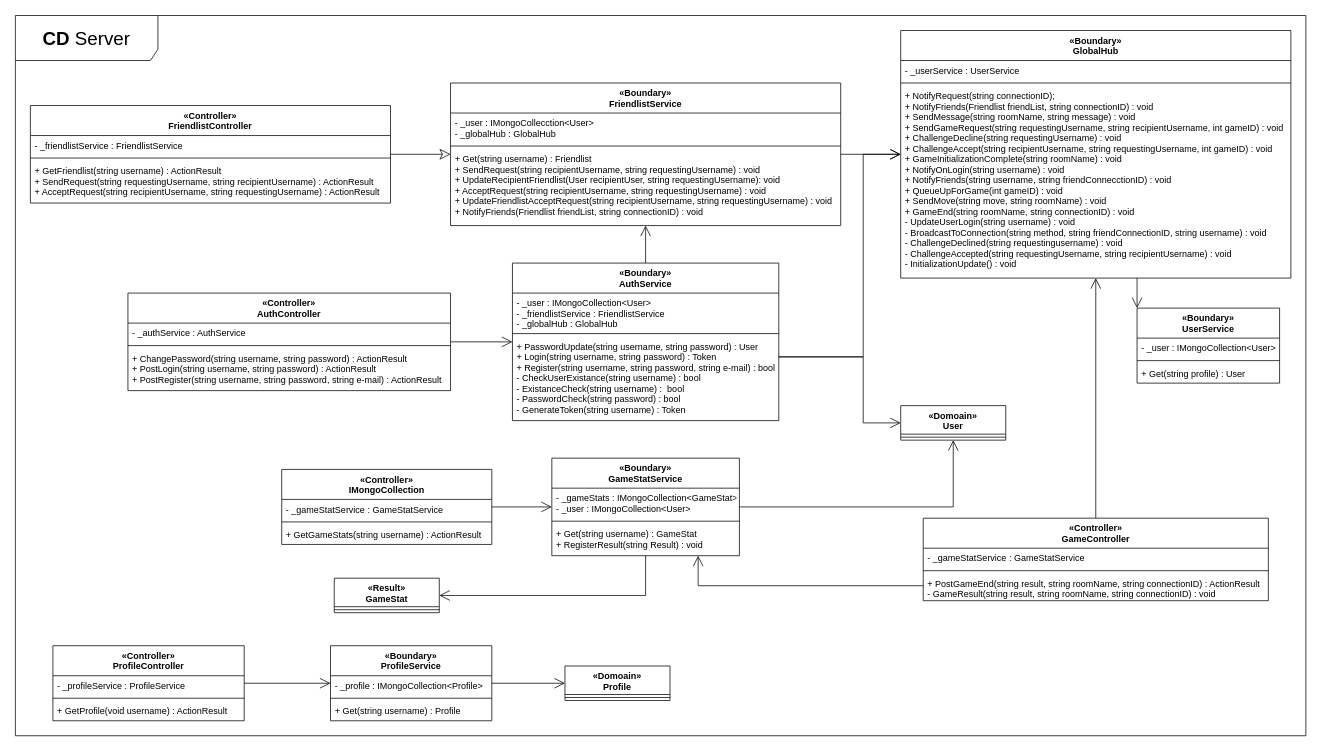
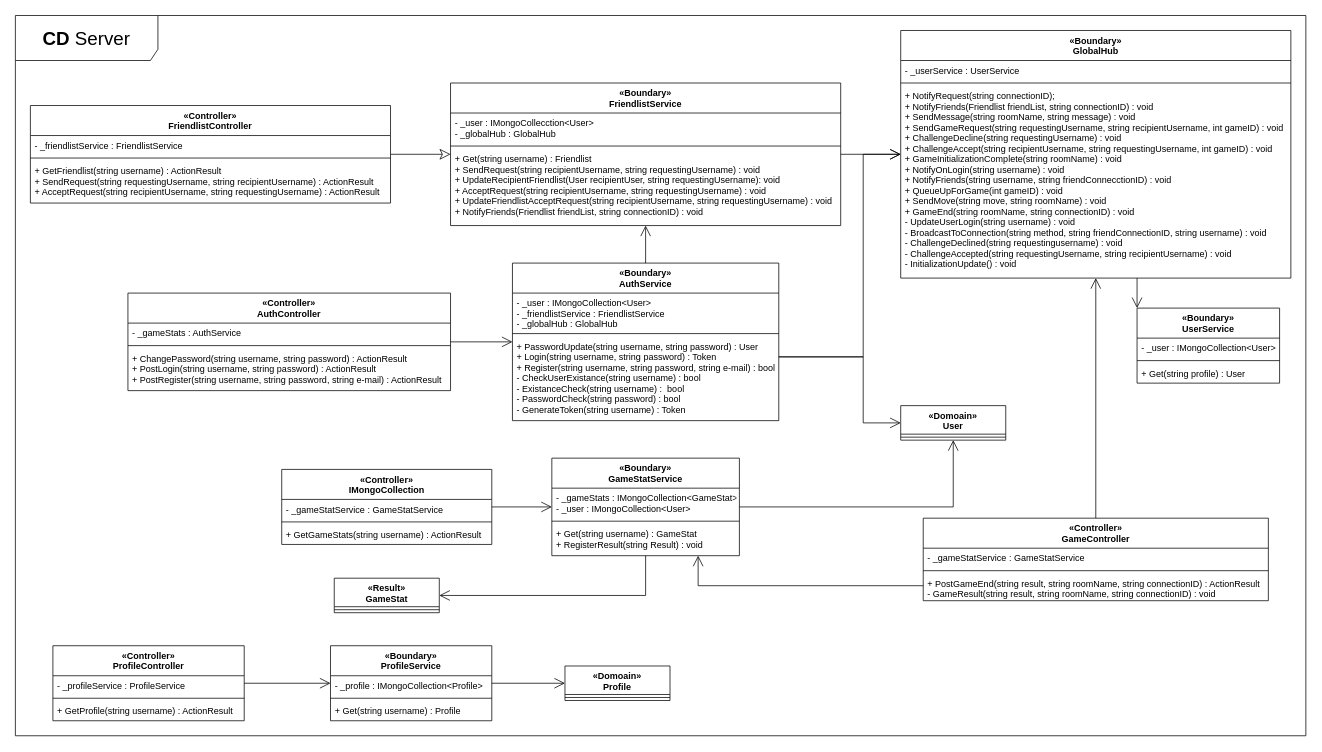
- <mxCell id="25" value="- _authService : AuthService" style="text;strokeColor=none;fillColor=none;align=left;verticalAlign=top;spacingLeft=4;spacingRight=4;overflow=hidden;rotatable=0;points=[[0,0.5],[1,0.5]];portConstraint=eastwest;" parent="24" vertex="1"><mxGeometry y="40" width="430" height="26" as="geometry" /></mxCell>
+ <mxCell id="25" value="- _gameStats : AuthService" style="text;strokeColor=none;fillColor=none;align=left;verticalAlign=top;spacingLeft=4;spacingRight=4;overflow=hidden;rotatable=0;points=[[0,0.5],[1,0.5]];portConstraint=eastwest;" parent="24" vertex="1"><mxGeometry y="40" width="430" height="26" as="geometry" /></mxCell>
- <mxCell id="15" value="+ GetProfile(void username) : ActionResult" style="text;strokeColor=none;fillColor=none;align=left;verticalAlign=top;spacingLeft=4;spacingRight=4;overflow=hidden;rotatable=0;points=[[0,0.5],[1,0.5]];portConstraint=eastwest;" parent="12" vertex="1"><mxGeometry y="74" width="255" height="26" as="geometry" /></mxCell>
+ <mxCell id="15" value="+ GetProfile(string username) : ActionResult" style="text;strokeColor=none;fillColor=none;align=left;verticalAlign=top;spacingLeft=4;spacingRight=4;overflow=hidden;rotatable=0;points=[[0,0.5],[1,0.5]];portConstraint=eastwest;" parent="12" vertex="1"><mxGeometry y="74" width="255" height="26" as="geometry" /></mxCell>
